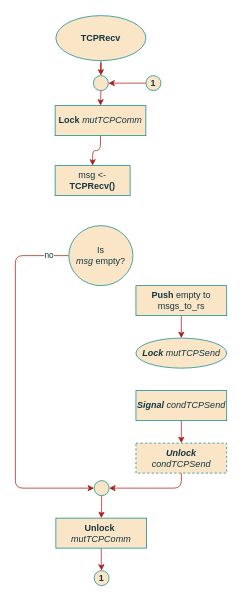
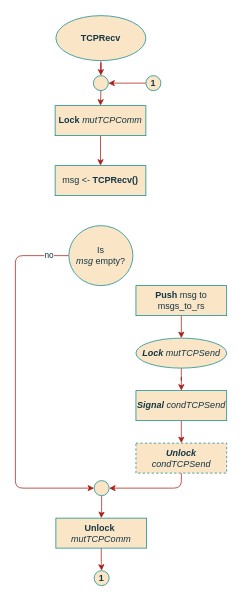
- <mxCell id="10" value="msg &amp;lt;- &lt;b&gt;TCPRecv()&lt;/b&gt;" style="rounded=0;whiteSpace=wrap;html=1;sketch=0;fontColor=#143642;strokeColor=#0F8B8D;fillColor=#FAE5C7;" vertex="1" parent="1"><mxGeometry x="73" y="220" width="100" height="40" as="geometry" /></mxCell>
+ <mxCell id="10" value="msg &amp;lt;- &lt;b&gt;TCPRecv()&lt;/b&gt;" style="rounded=0;whiteSpace=wrap;html=1;sketch=0;fontColor=#143642;strokeColor=#0F8B8D;fillColor=#FAE5C7;" vertex="1" parent="1"><mxGeometry x="73" y="220" width="121" height="40" as="geometry" /></mxCell>
- <mxCell id="12" value="&lt;b&gt;Push &lt;/b&gt;empty to msgs_to_rs" style="rounded=0;whiteSpace=wrap;html=1;sketch=0;fontColor=#143642;strokeColor=#0F8B8D;fillColor=#FAE5C7;" vertex="1" parent="1"><mxGeometry x="180.75" y="380" width="121" height="40" as="geometry" /></mxCell>
+ <mxCell id="12" value="&lt;b&gt;Push &lt;/b&gt;msg to msgs_to_rs" style="rounded=0;whiteSpace=wrap;html=1;sketch=0;fontColor=#143642;strokeColor=#0F8B8D;fillColor=#FAE5C7;" vertex="1" parent="1"><mxGeometry x="180.75" y="380" width="121" height="40" as="geometry" /></mxCell>
+ <mxCell id="20" style="edgeStyle=orthogonalEdgeStyle;curved=0;rounded=1;sketch=0;orthogonalLoop=1;jettySize=auto;html=1;entryX=0.5;entryY=0;entryDx=0;entryDy=0;fontColor=#143642;strokeColor=#A8201A;fillColor=#FAE5C7;" edge="1" parent="1" source="21" target="23"><mxGeometry relative="1" as="geometry" /></mxCell>
